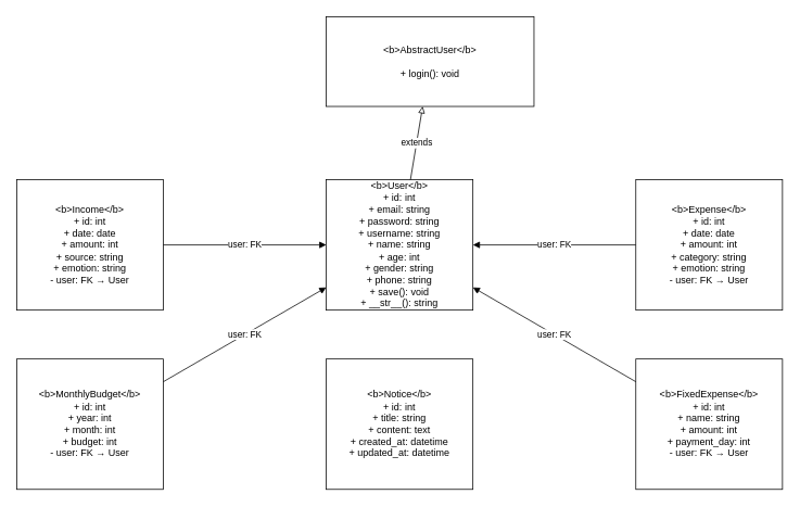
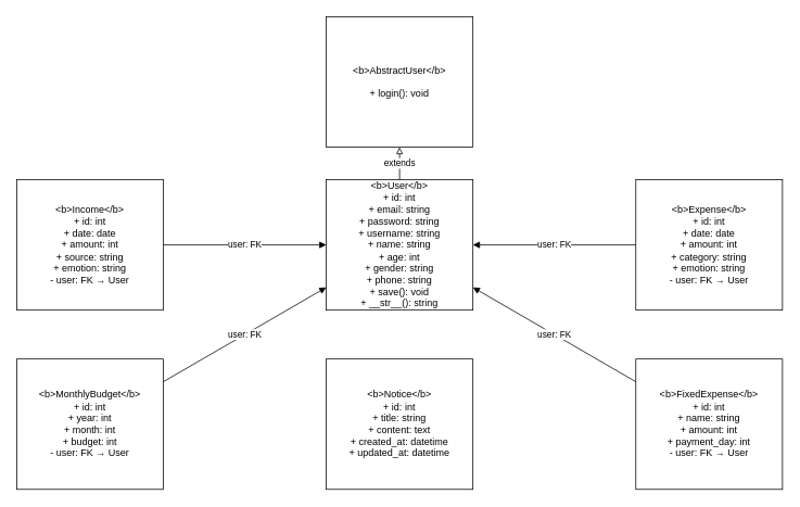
- <mxCell id="2" value="&amp;lt;b&amp;gt;AbstractUser&amp;lt;/b&amp;gt;&lt;br/&gt;&lt;br/&gt;+ login(): void" style="shape=umlClass;whiteSpace=wrap;html=1;" vertex="1" parent="1"><mxGeometry x="400" y="20" width="255" height="110" as="geometry" /></mxCell>
+ <mxCell id="2" value="&amp;lt;b&amp;gt;AbstractUser&amp;lt;/b&amp;gt;&lt;br/&gt;&lt;br/&gt;+ login(): void" style="shape=umlClass;whiteSpace=wrap;html=1;" vertex="1" parent="1"><mxGeometry x="400" y="20" width="180" height="160" as="geometry" /></mxCell>
